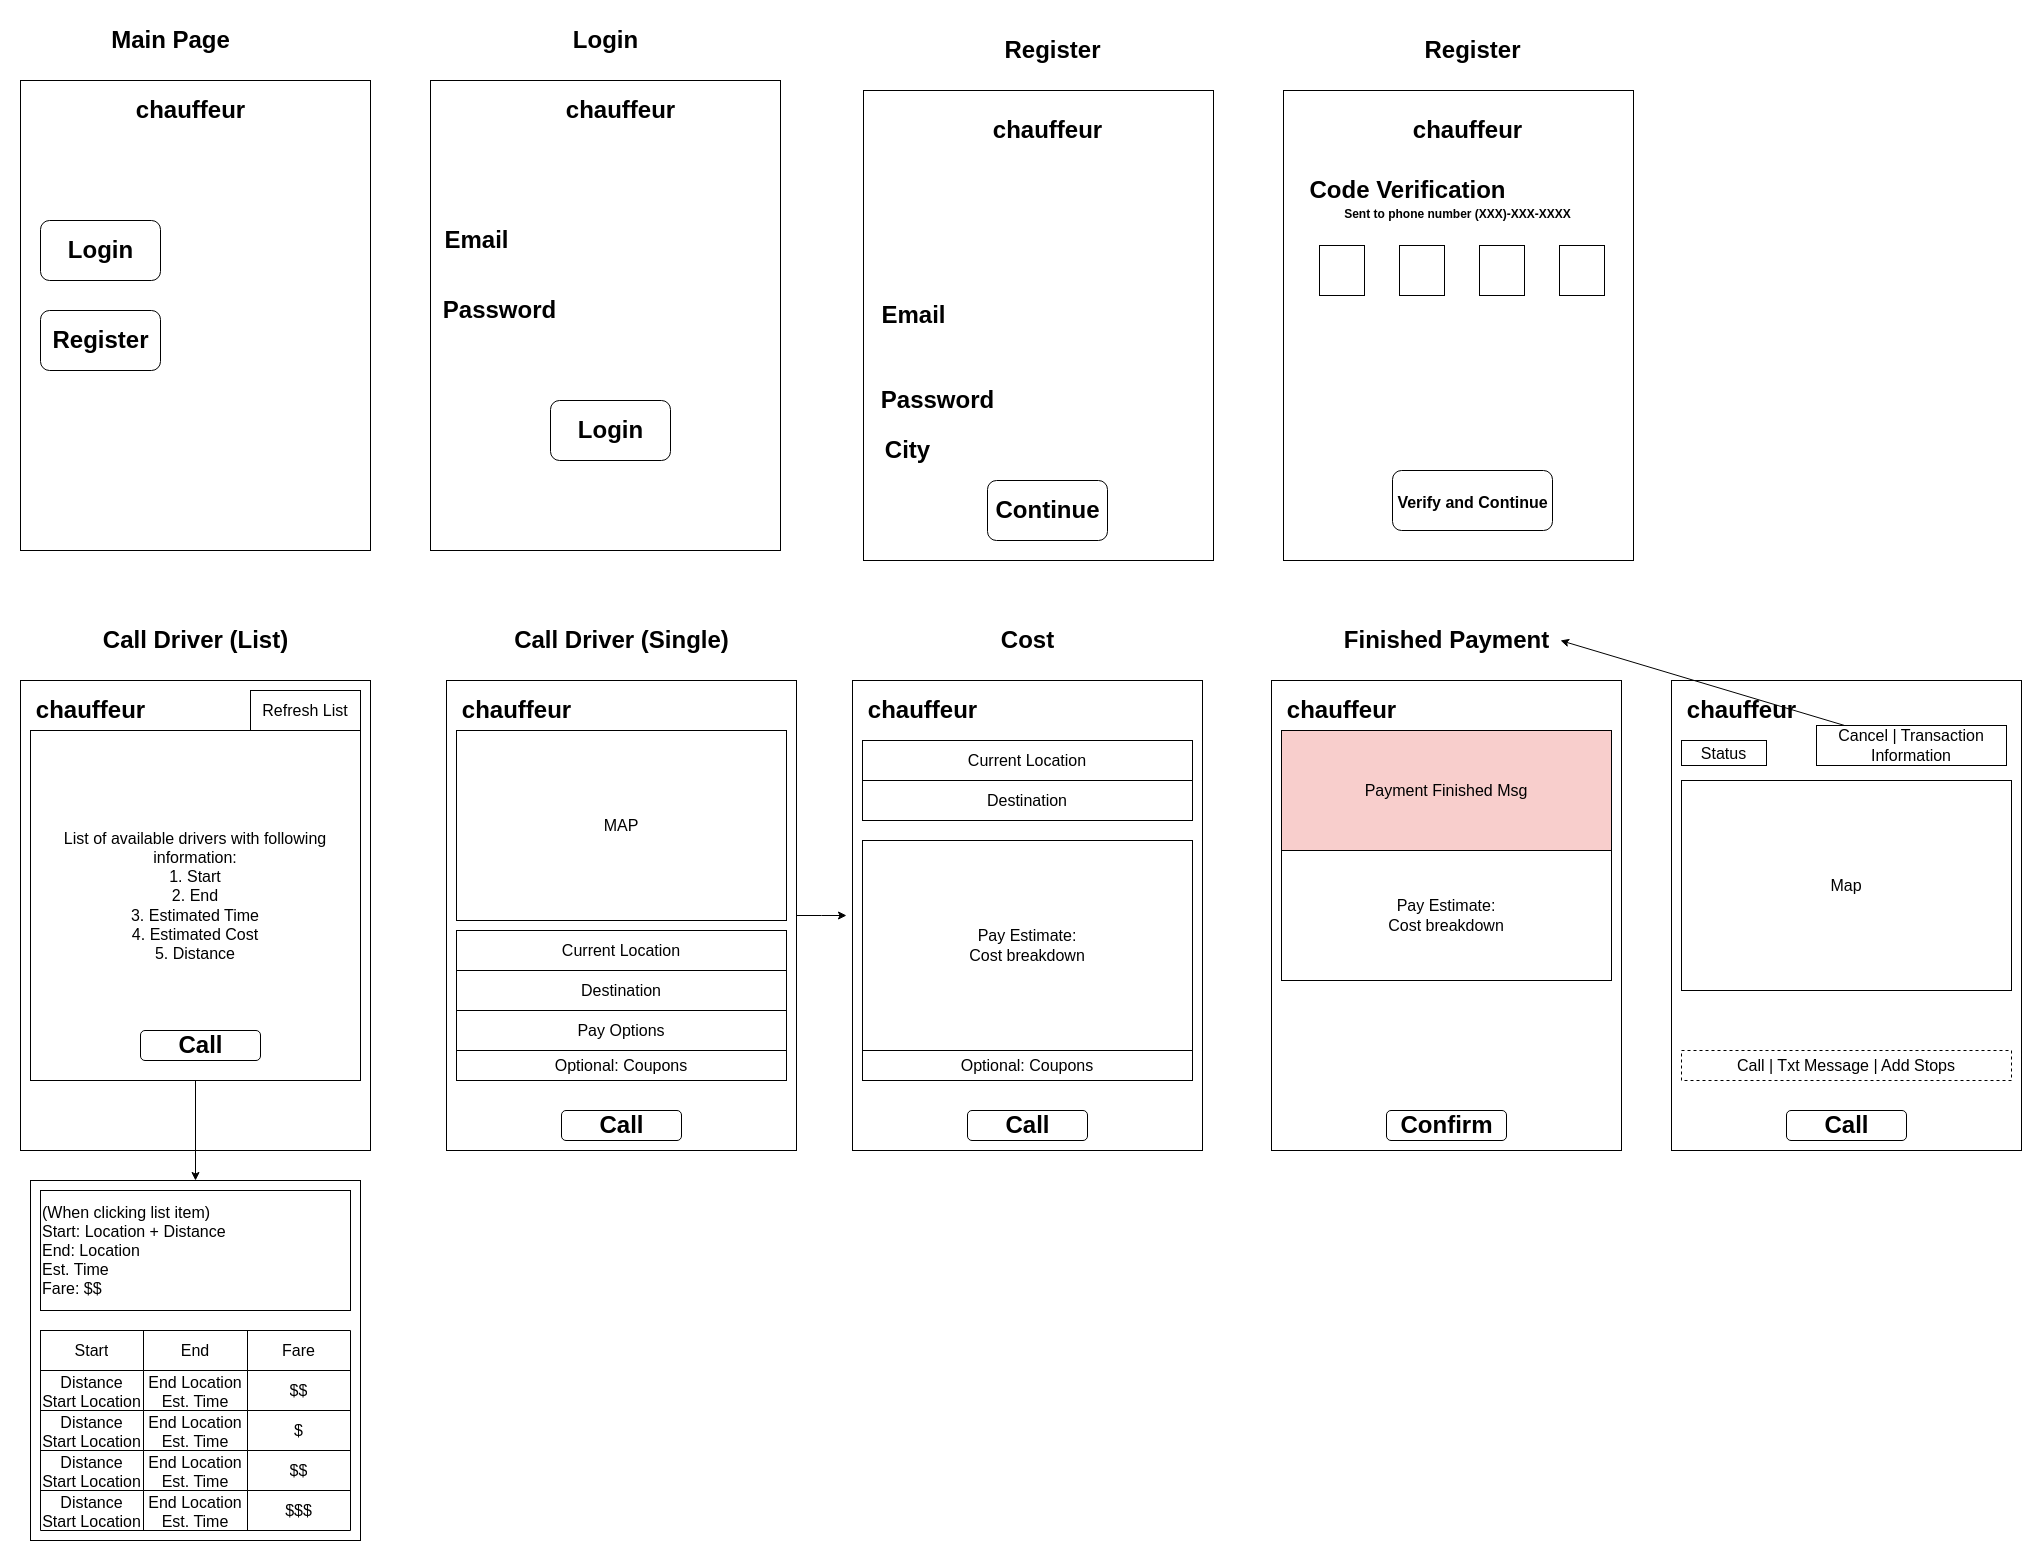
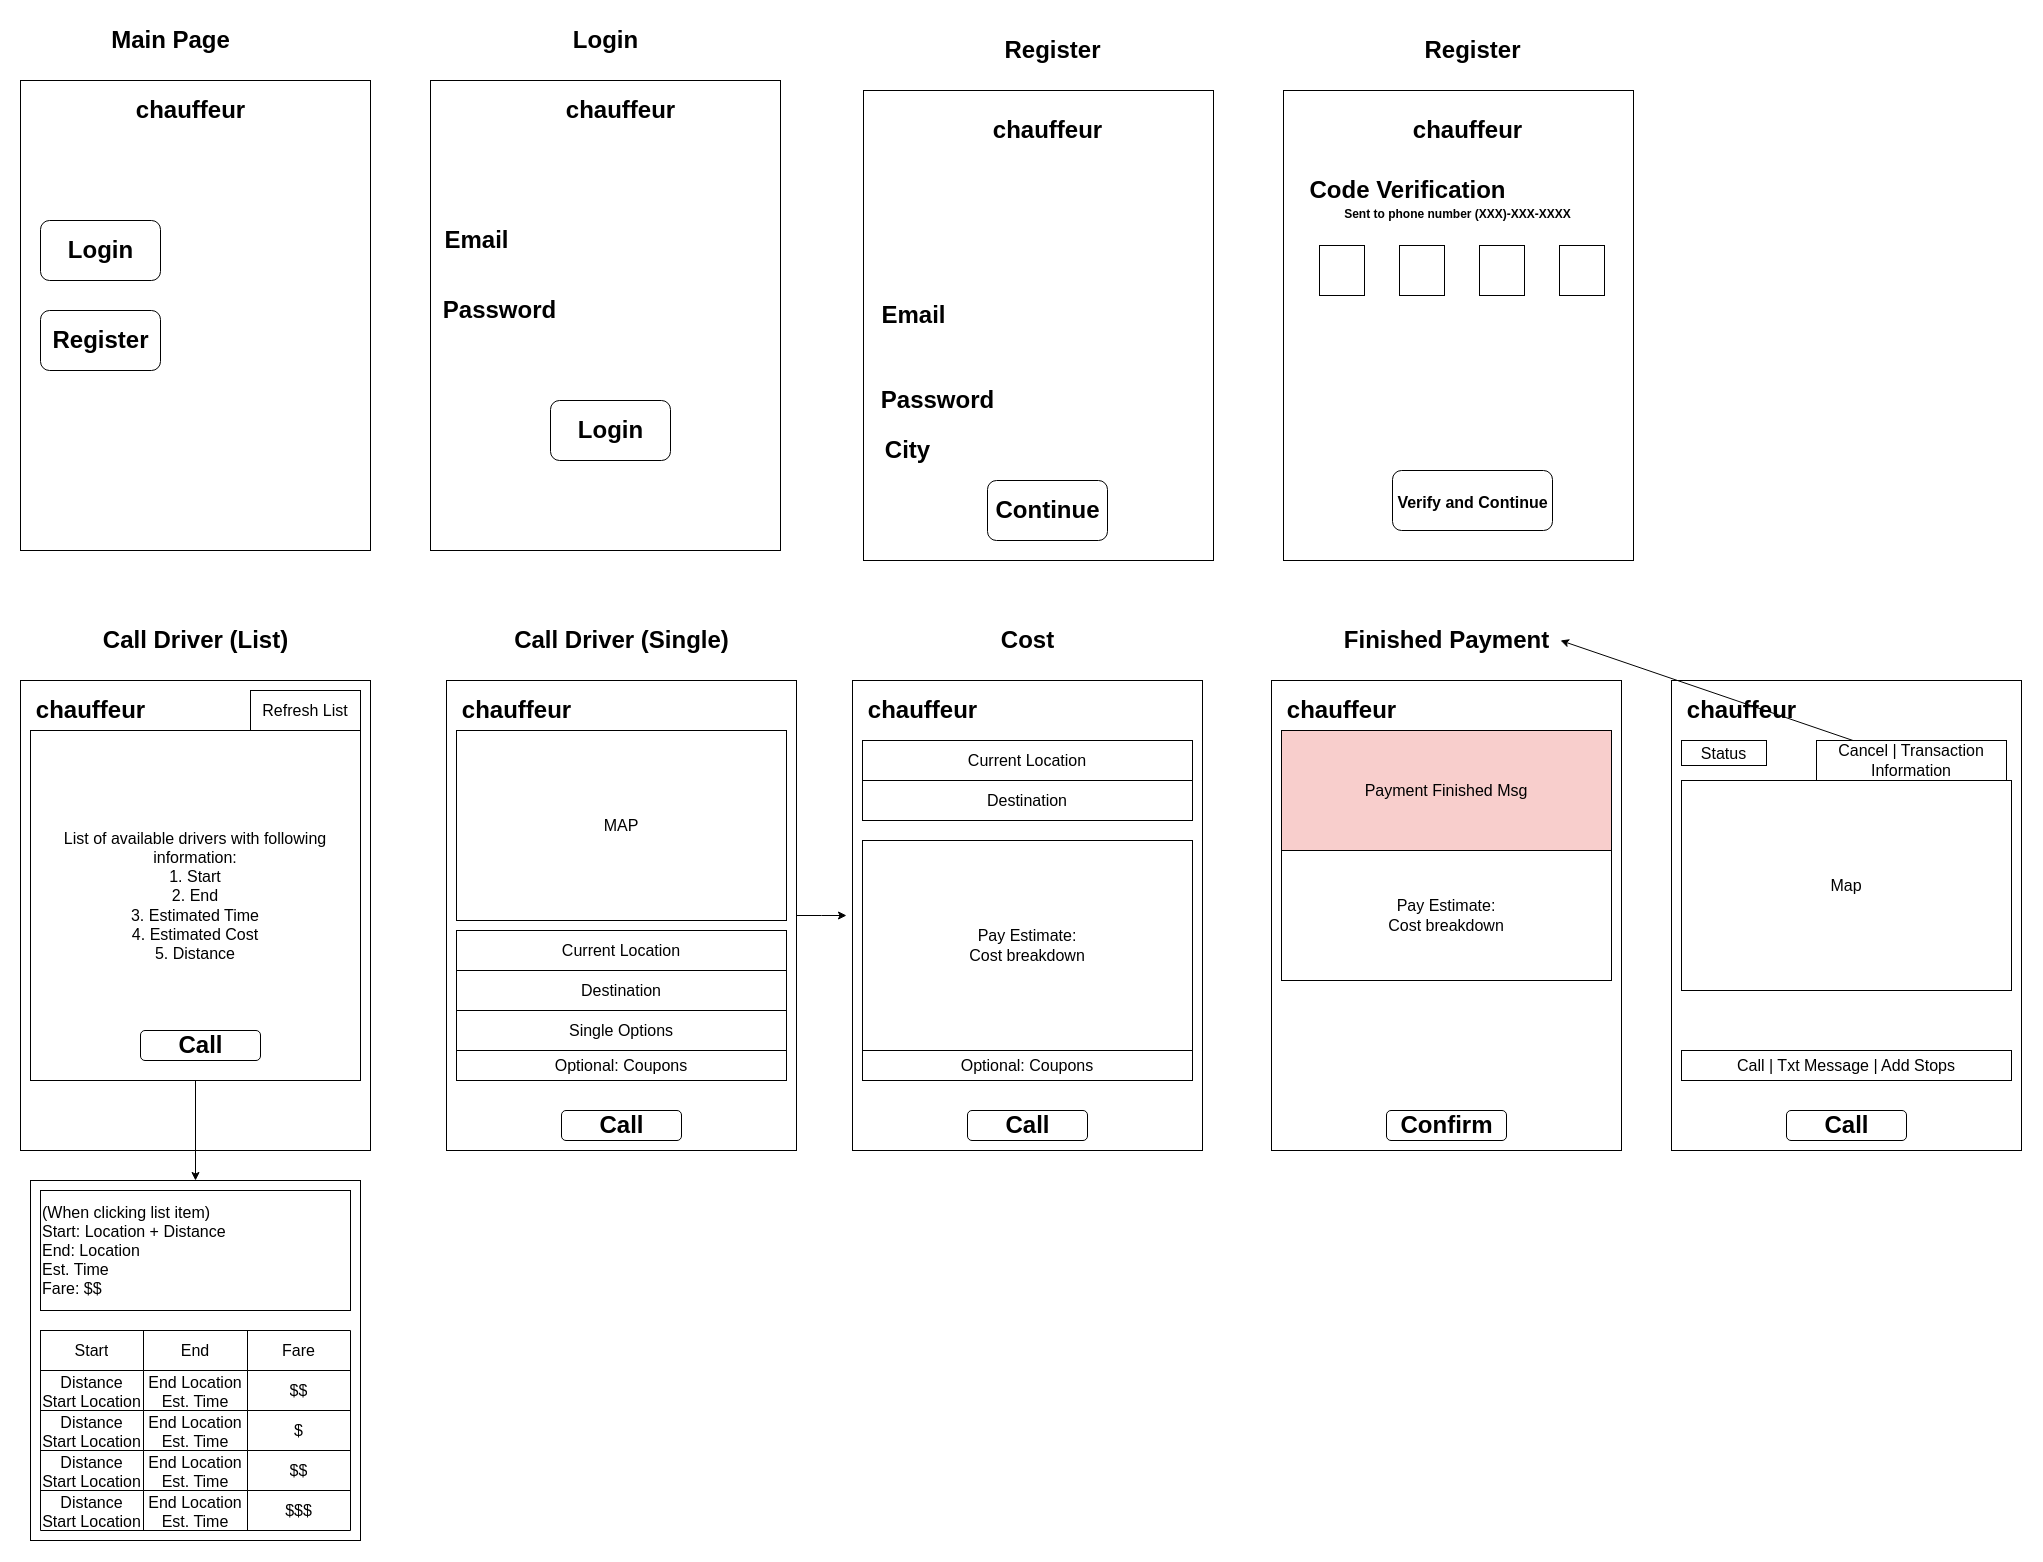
- <mxCell id="69" value="Cancel | Transaction Information" style="rounded=0;whiteSpace=wrap;html=1;fontSize=16;" vertex="1" parent="1"><mxGeometry x="1816" y="725" width="190" height="40" as="geometry" /></mxCell>
+ <mxCell id="69" value="Cancel | Transaction Information" style="rounded=0;whiteSpace=wrap;html=1;fontSize=16;" vertex="1" parent="1"><mxGeometry x="1816" y="740" width="190" height="40" as="geometry" /></mxCell>
- <mxCell id="45" value="Pay Options" style="rounded=0;whiteSpace=wrap;html=1;fontSize=16;" vertex="1" parent="1"><mxGeometry x="456" y="1010" width="330" height="40" as="geometry" /></mxCell>
+ <mxCell id="45" value="Single Options" style="rounded=0;whiteSpace=wrap;html=1;fontSize=16;" vertex="1" parent="1"><mxGeometry x="456" y="1010" width="330" height="40" as="geometry" /></mxCell>
- <mxCell id="70" value="Call | Txt Message | Add Stops" style="rounded=0;whiteSpace=wrap;html=1;fontSize=16;dashed=1;" vertex="1" parent="1"><mxGeometry x="1681" y="1050" width="330" height="30" as="geometry" /></mxCell>
+ <mxCell id="70" value="Call | Txt Message | Add Stops" style="rounded=0;whiteSpace=wrap;html=1;fontSize=16;" vertex="1" parent="1"><mxGeometry x="1681" y="1050" width="330" height="30" as="geometry" /></mxCell>
